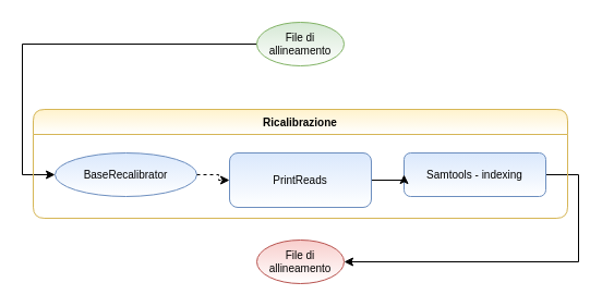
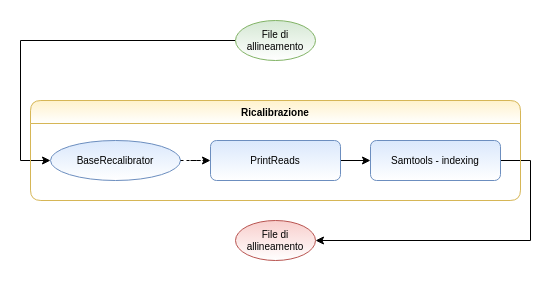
- <mxCell id="11" value="PrintReads" style="rounded=1;whiteSpace=wrap;html=1;fontSize=10;fillColor=#dae8fc;strokeColor=#6c8ebf;gradientColor=#ffffff;" parent="1" vertex="1"><mxGeometry x="210" y="140" width="130" height="50" as="geometry" /></mxCell>
+ <mxCell id="11" value="PrintReads" style="rounded=1;whiteSpace=wrap;html=1;fontSize=10;fillColor=#dae8fc;strokeColor=#6c8ebf;gradientColor=#ffffff;" parent="1" vertex="1"><mxGeometry x="210" y="140" width="130" height="40" as="geometry" /></mxCell>
